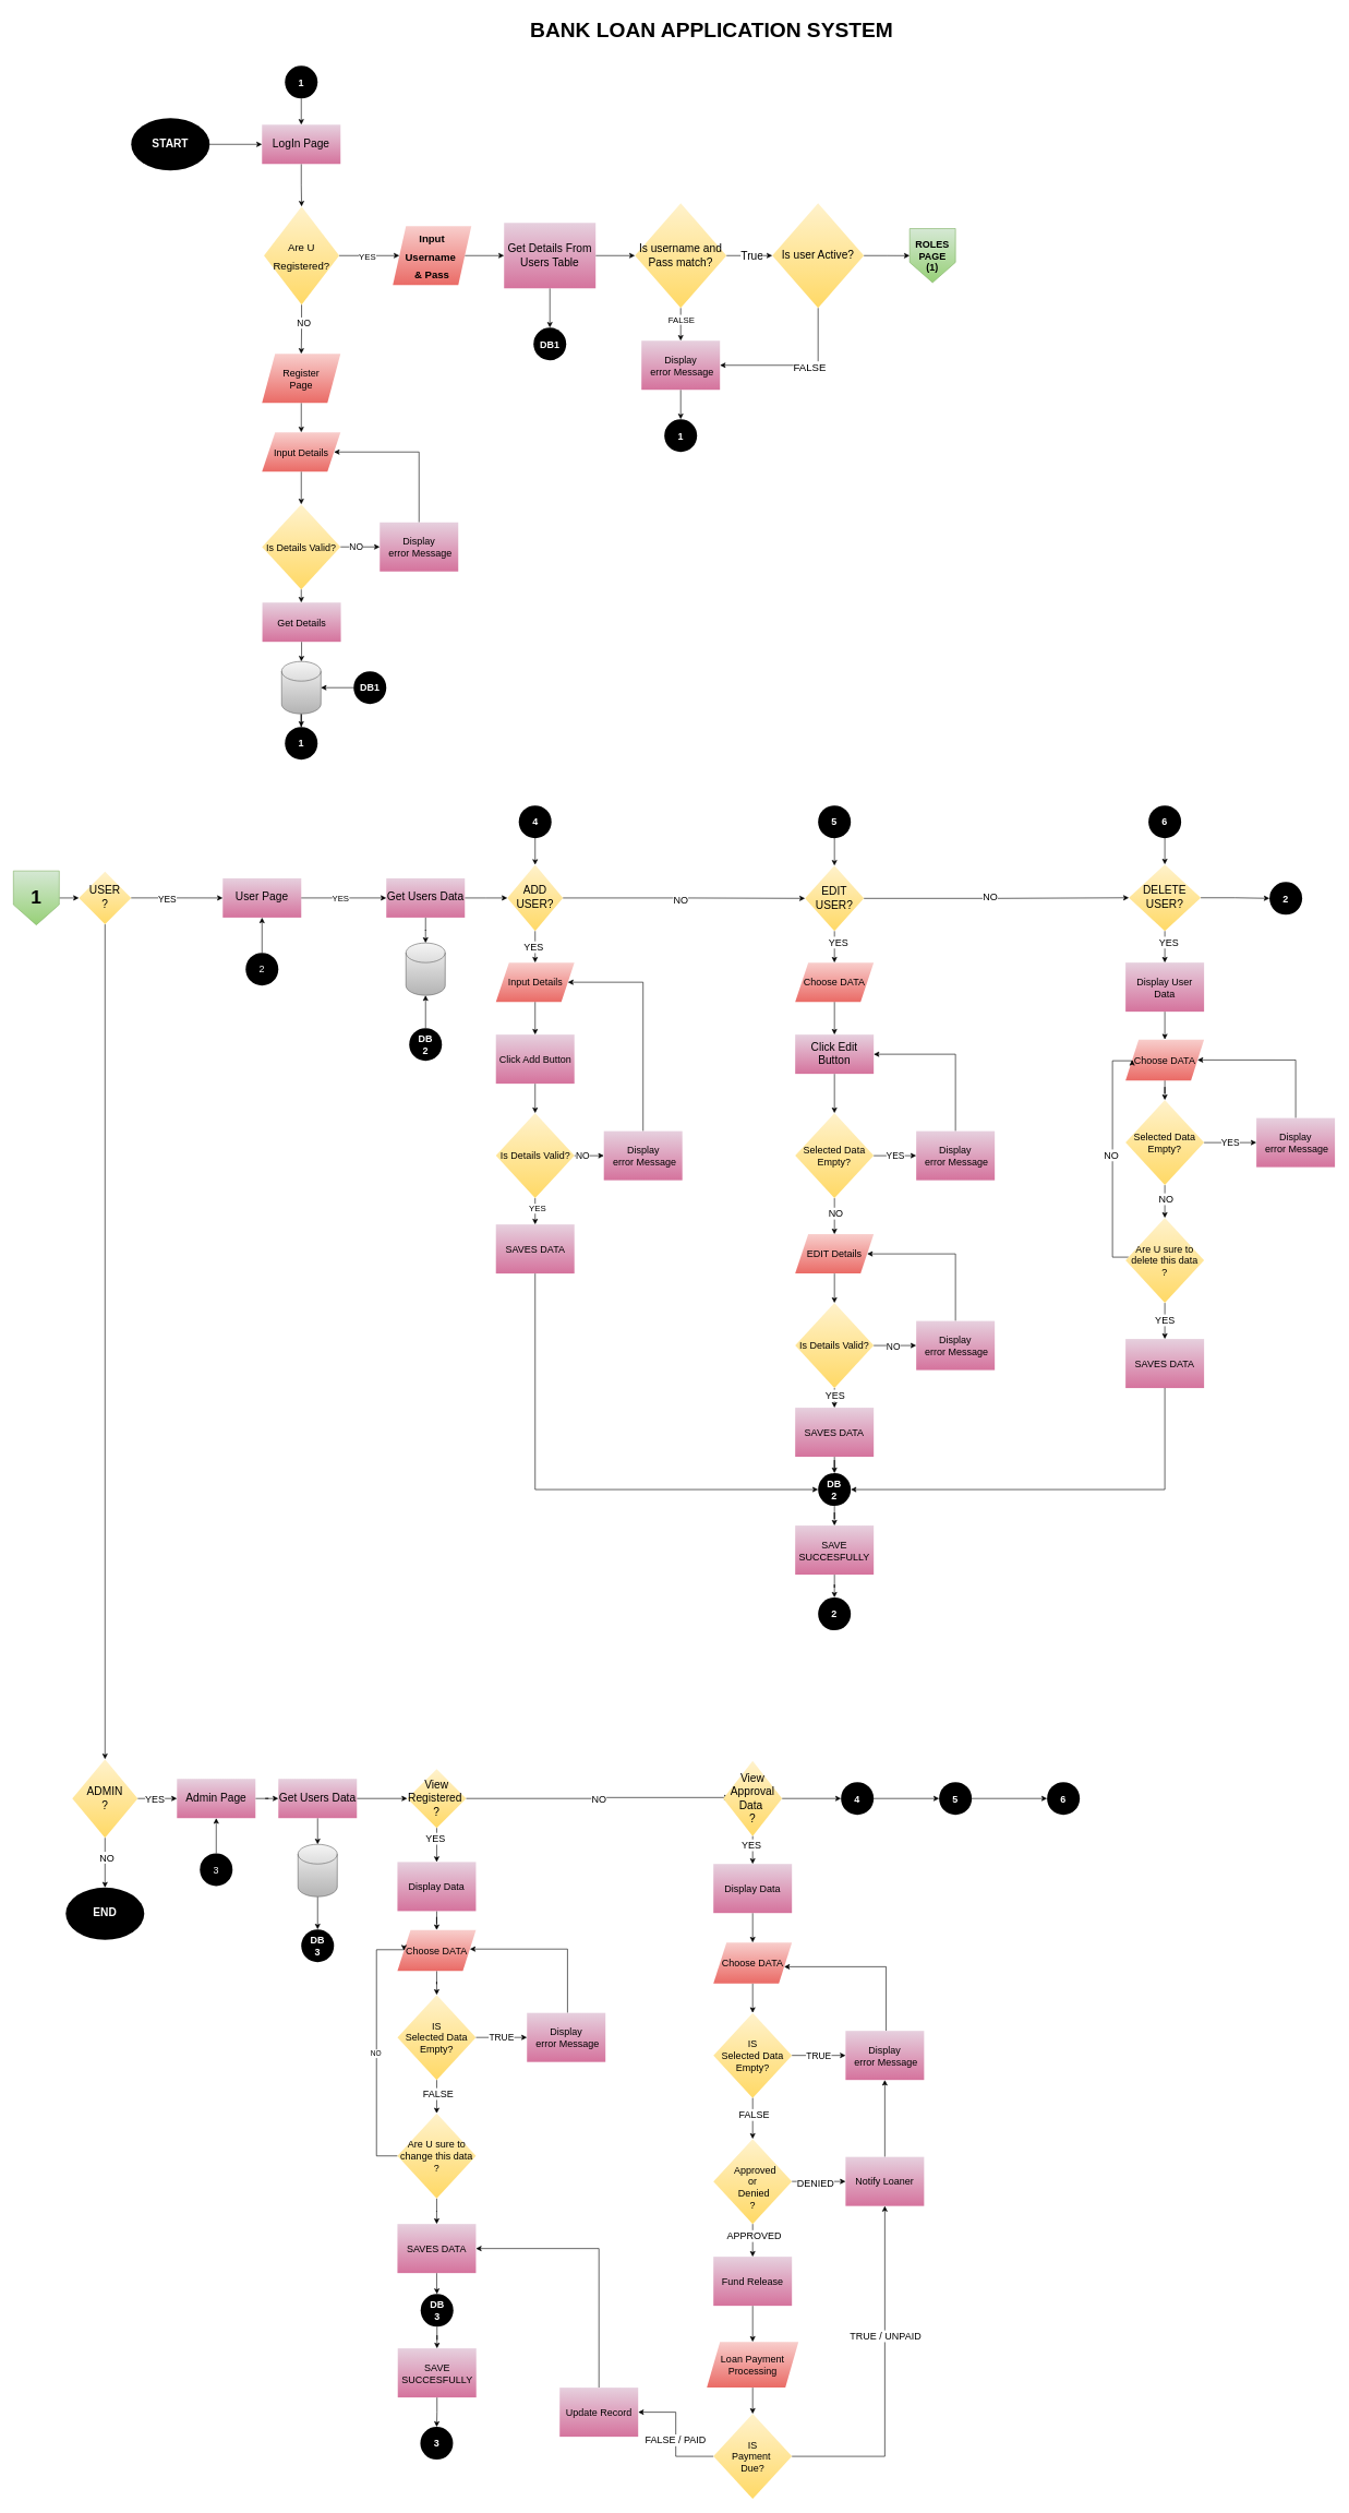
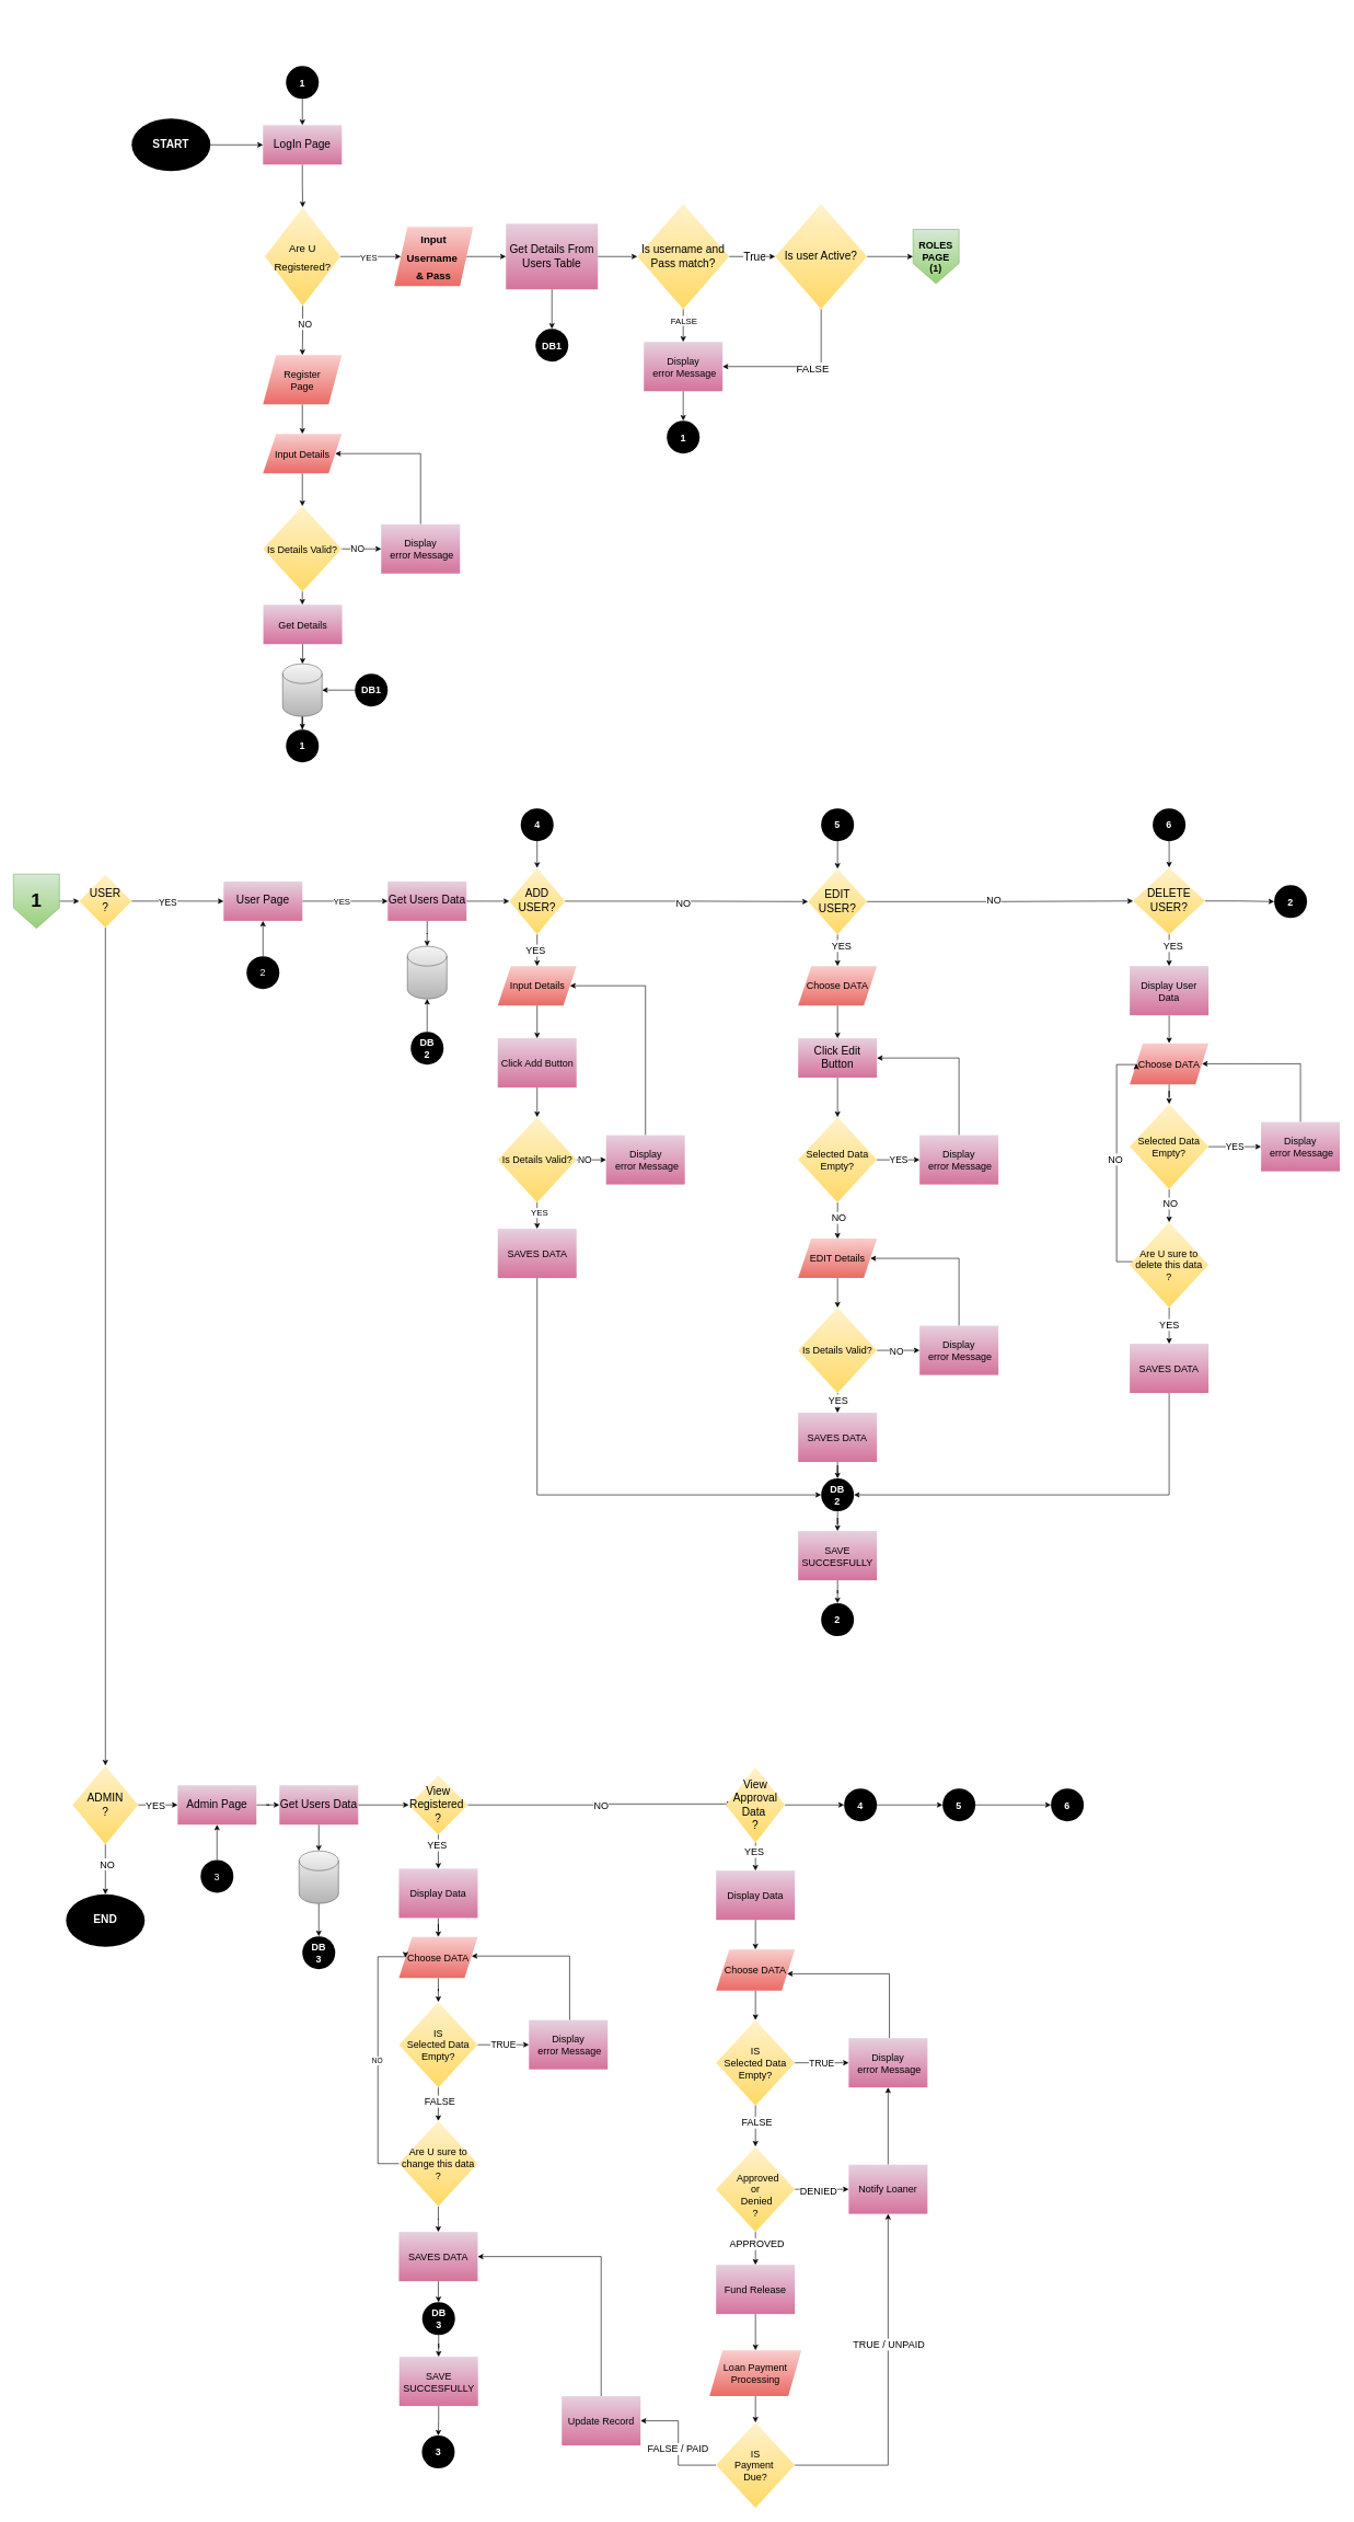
- <mxCell id="48" value="BANK LOAN APPLICATION SYSTEM" style="text;html=1;align=center;verticalAlign=middle;resizable=0;points=[];autosize=1;strokeColor=none;fillColor=none;fontSize=32;fontStyle=1" vertex="1" parent="1"><mxGeometry x="807" y="20" width="560" height="50" as="geometry" /></mxCell>
